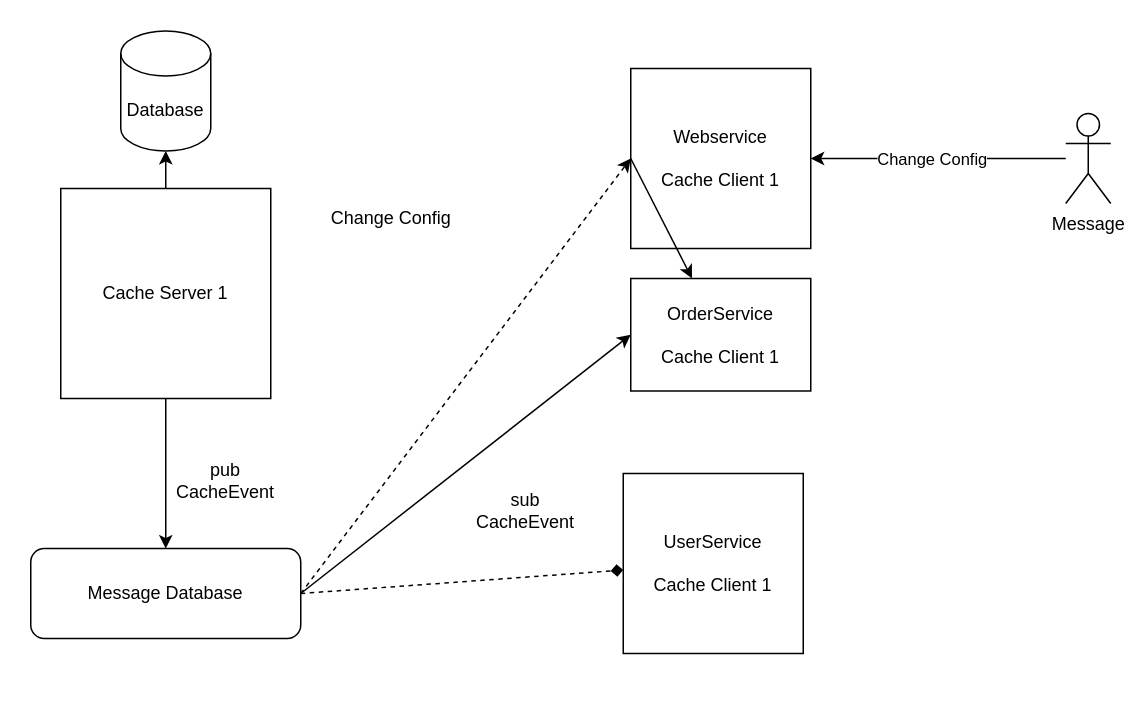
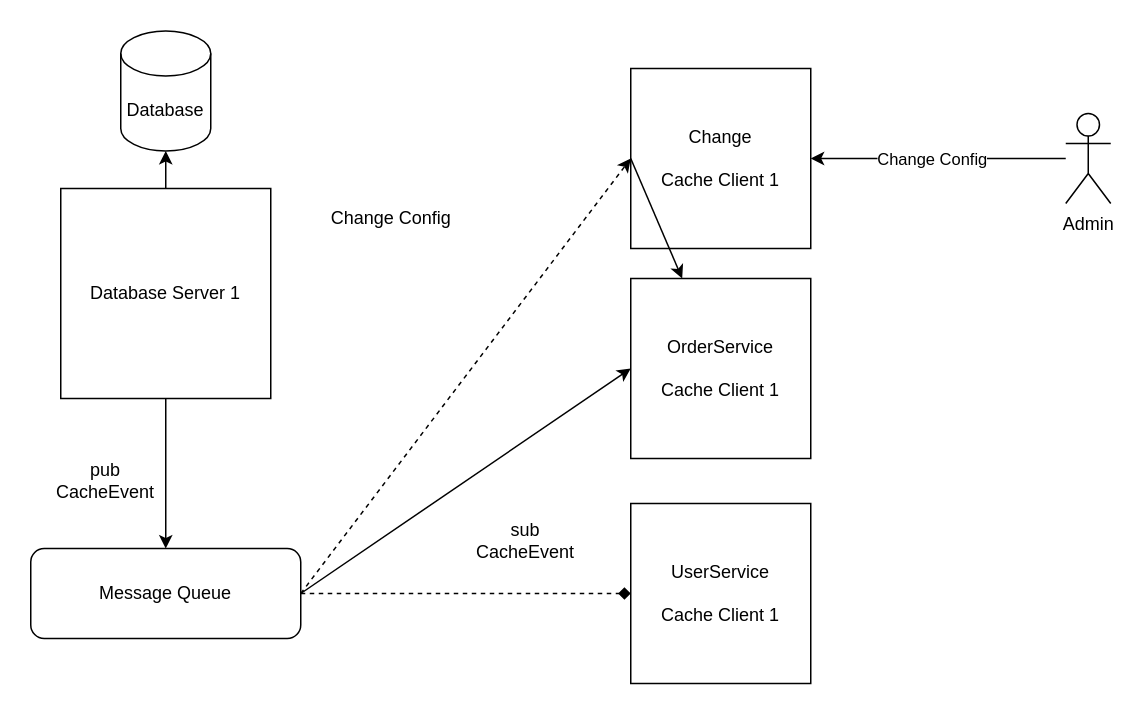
- <mxCell id="6" value="Webservice&lt;br&gt;&lt;br&gt;Cache Client 1" style="whiteSpace=wrap;html=1;aspect=fixed;" vertex="1" parent="1"><mxGeometry x="420" y="45" width="120" height="120" as="geometry" /></mxCell>
+ <mxCell id="6" value="Change&lt;br&gt;&lt;br&gt;Cache Client 1" style="whiteSpace=wrap;html=1;aspect=fixed;" vertex="1" parent="1"><mxGeometry x="420" y="45" width="120" height="120" as="geometry" /></mxCell>
- <mxCell id="17" value="Message&lt;br&gt;" style="shape=umlActor;verticalLabelPosition=bottom;verticalAlign=top;html=1;outlineConnect=0;" vertex="1" parent="1"><mxGeometry x="710" y="75" width="30" height="60" as="geometry" /></mxCell>
+ <mxCell id="17" value="Admin&lt;br&gt;" style="shape=umlActor;verticalLabelPosition=bottom;verticalAlign=top;html=1;outlineConnect=0;" vertex="1" parent="1"><mxGeometry x="710" y="75" width="30" height="60" as="geometry" /></mxCell>
- <mxCell id="4" value="Cache Server 1" style="whiteSpace=wrap;html=1;aspect=fixed;" vertex="1" parent="1"><mxGeometry x="40" y="125" width="140" height="140" as="geometry" /></mxCell>
+ <mxCell id="4" value="Database Server 1" style="whiteSpace=wrap;html=1;aspect=fixed;" vertex="1" parent="1"><mxGeometry x="40" y="125" width="140" height="140" as="geometry" /></mxCell>
- <mxCell id="8" value="OrderService&lt;br&gt;&lt;br&gt;Cache Client 1" style="whiteSpace=wrap;html=1;aspect=fixed;" vertex="1" parent="1"><mxGeometry x="420" y="185" width="120" height="75" as="geometry" /></mxCell>
+ <mxCell id="8" value="OrderService&lt;br&gt;&lt;br&gt;Cache Client 1" style="whiteSpace=wrap;html=1;aspect=fixed;" vertex="1" parent="1"><mxGeometry x="420" y="185" width="120" height="120" as="geometry" /></mxCell>
- <mxCell id="10" value="pub CacheEvent" style="text;html=1;strokeColor=none;fillColor=none;align=center;verticalAlign=middle;whiteSpace=wrap;rounded=0;" vertex="1" parent="1"><mxGeometry x="120" y="305" width="60" height="30" as="geometry" /></mxCell>
+ <mxCell id="10" value="pub CacheEvent" style="text;html=1;strokeColor=none;fillColor=none;align=center;verticalAlign=middle;whiteSpace=wrap;rounded=0;" vertex="1" parent="1"><mxGeometry x="40" y="305" width="60" height="30" as="geometry" /></mxCell>
- <mxCell id="12" value="sub&lt;br&gt;CacheEvent" style="text;html=1;strokeColor=none;fillColor=none;align=center;verticalAlign=middle;whiteSpace=wrap;rounded=0;" vertex="1" parent="1"><mxGeometry x="320" y="325" width="60" height="30" as="geometry" /></mxCell>
+ <mxCell id="12" value="sub&lt;br&gt;CacheEvent" style="text;html=1;strokeColor=none;fillColor=none;align=center;verticalAlign=middle;whiteSpace=wrap;rounded=0;" vertex="1" parent="1"><mxGeometry x="320" y="345" width="60" height="30" as="geometry" /></mxCell>
- <mxCell id="7" value="UserService&lt;br&gt;&lt;br&gt;Cache Client 1" style="whiteSpace=wrap;html=1;aspect=fixed;" vertex="1" parent="1"><mxGeometry x="415" y="315" width="120" height="120" as="geometry" /></mxCell>
+ <mxCell id="7" value="UserService&lt;br&gt;&lt;br&gt;Cache Client 1" style="whiteSpace=wrap;html=1;aspect=fixed;" vertex="1" parent="1"><mxGeometry x="420" y="335" width="120" height="120" as="geometry" /></mxCell>
- <mxCell id="9" value="Message Database" style="rounded=1;whiteSpace=wrap;html=1;" vertex="1" parent="1"><mxGeometry x="20" y="365" width="180" height="60" as="geometry" /></mxCell>
+ <mxCell id="9" value="Message Queue" style="rounded=1;whiteSpace=wrap;html=1;" vertex="1" parent="1"><mxGeometry x="20" y="365" width="180" height="60" as="geometry" /></mxCell>
